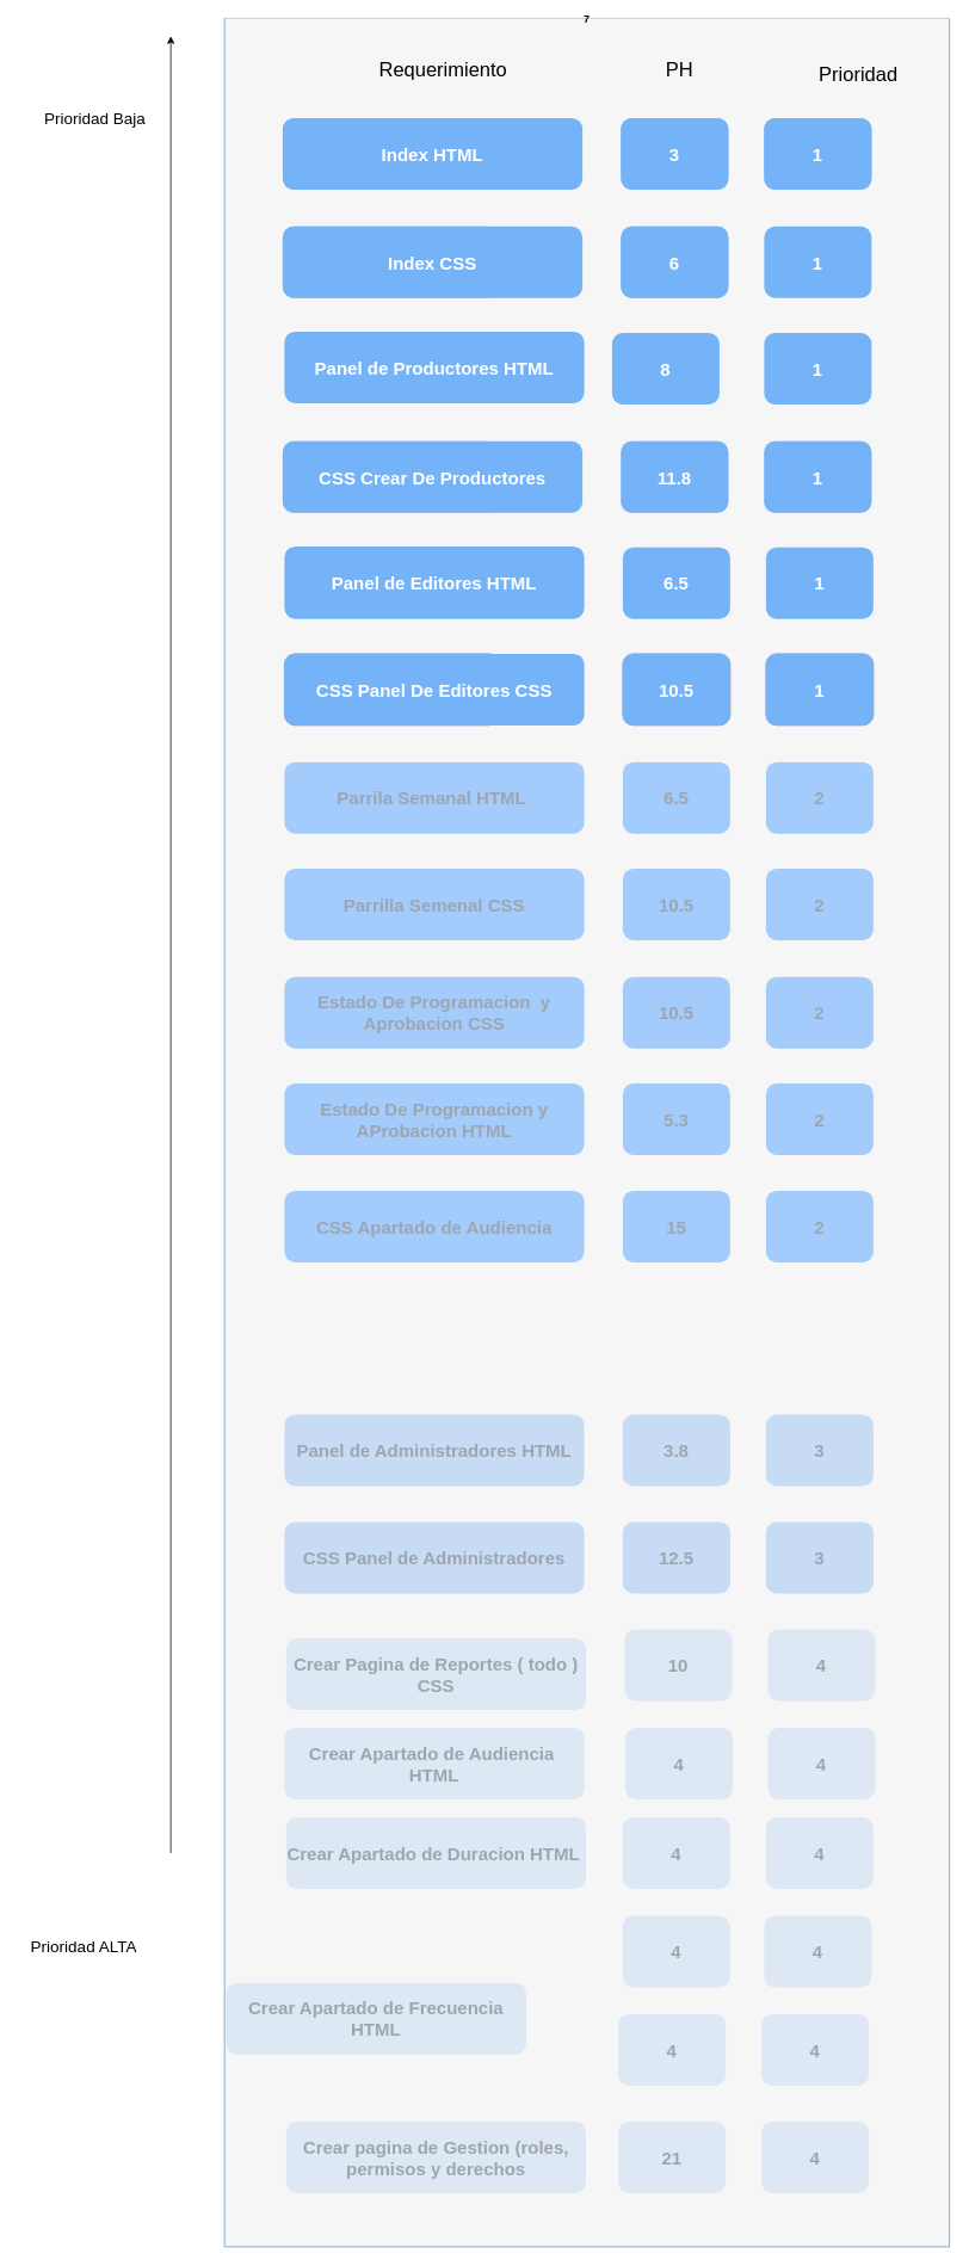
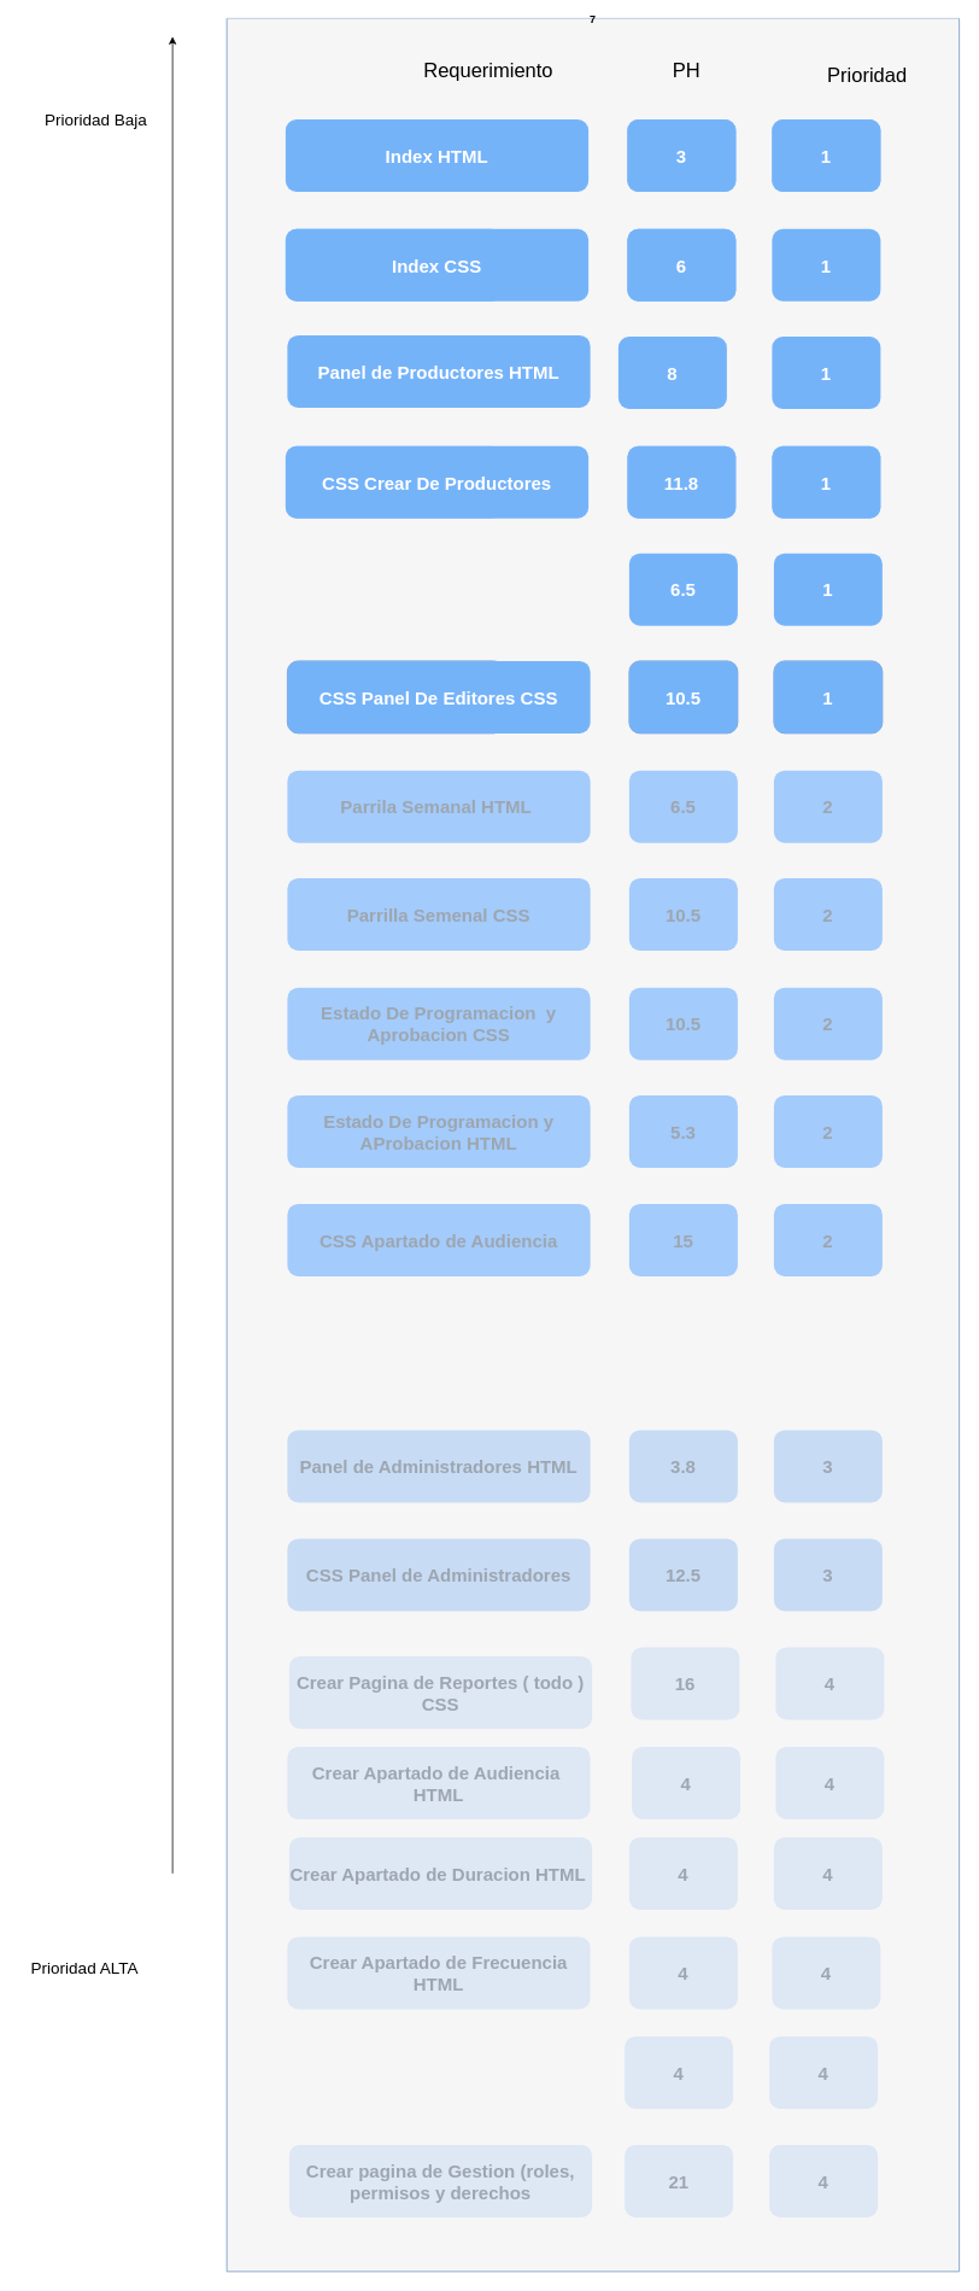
- <mxCell id="3" value="&lt;font style=&quot;font-size: 22px;&quot;&gt;Requerimiento&lt;/font&gt;" style="text;html=1;align=center;verticalAlign=middle;resizable=0;points=[];autosize=1;strokeColor=none;fillColor=none;" parent="2" vertex="1"><mxGeometry x="159" y="37.5" width="170" height="40" as="geometry" /></mxCell>
+ <mxCell id="3" value="&lt;font style=&quot;font-size: 22px;&quot;&gt;Requerimiento&lt;/font&gt;" style="text;html=1;align=center;verticalAlign=middle;resizable=0;points=[];autosize=1;strokeColor=none;fillColor=none;" parent="2" vertex="1"><mxGeometry x="204" y="37.5" width="170" height="40" as="geometry" /></mxCell>
- <mxCell id="6" value="&lt;font color=&quot;#ffffff&quot;&gt;Panel de Editores HTML&lt;/font&gt;" style="rounded=1;whiteSpace=wrap;html=1;fillColor=#75B3F9;fontColor=#9da6b0;strokeColor=none;gradientColor=none;fontSize=20;fontStyle=1;imageWidth=59;" parent="2" vertex="1"><mxGeometry x="67" y="590" width="335" height="81" as="geometry" /></mxCell>
- <mxCell id="37" value="10" style="rounded=1;whiteSpace=wrap;html=1;fillColor=#DEE7F4;strokeColor=none;gradientColor=none;fontSize=20;fontStyle=1;fontColor=#9da6b0;" parent="2" vertex="1"><mxGeometry x="447" y="1800" width="120" height="80" as="geometry" /></mxCell>
+ <mxCell id="37" value="16" style="rounded=1;whiteSpace=wrap;html=1;fillColor=#DEE7F4;strokeColor=none;gradientColor=none;fontSize=20;fontStyle=1;fontColor=#9da6b0;" parent="2" vertex="1"><mxGeometry x="447" y="1800" width="120" height="80" as="geometry" /></mxCell>
- <mxCell id="45" value="Crear Apartado de Frecuencia HTML" style="rounded=1;whiteSpace=wrap;html=1;fillColor=#DEE7F4;strokeColor=none;gradientColor=none;fontSize=20;fontStyle=1;fontColor=#9da6b0;imageWidth=59;" parent="2" vertex="1"><mxGeometry x="2" y="2195" width="335" height="80" as="geometry" /></mxCell>
+ <mxCell id="45" value="Crear Apartado de Frecuencia HTML" style="rounded=1;whiteSpace=wrap;html=1;fillColor=#DEE7F4;strokeColor=none;gradientColor=none;fontSize=20;fontStyle=1;fontColor=#9da6b0;imageWidth=59;" parent="2" vertex="1"><mxGeometry x="67" y="2120" width="335" height="80" as="geometry" /></mxCell>
